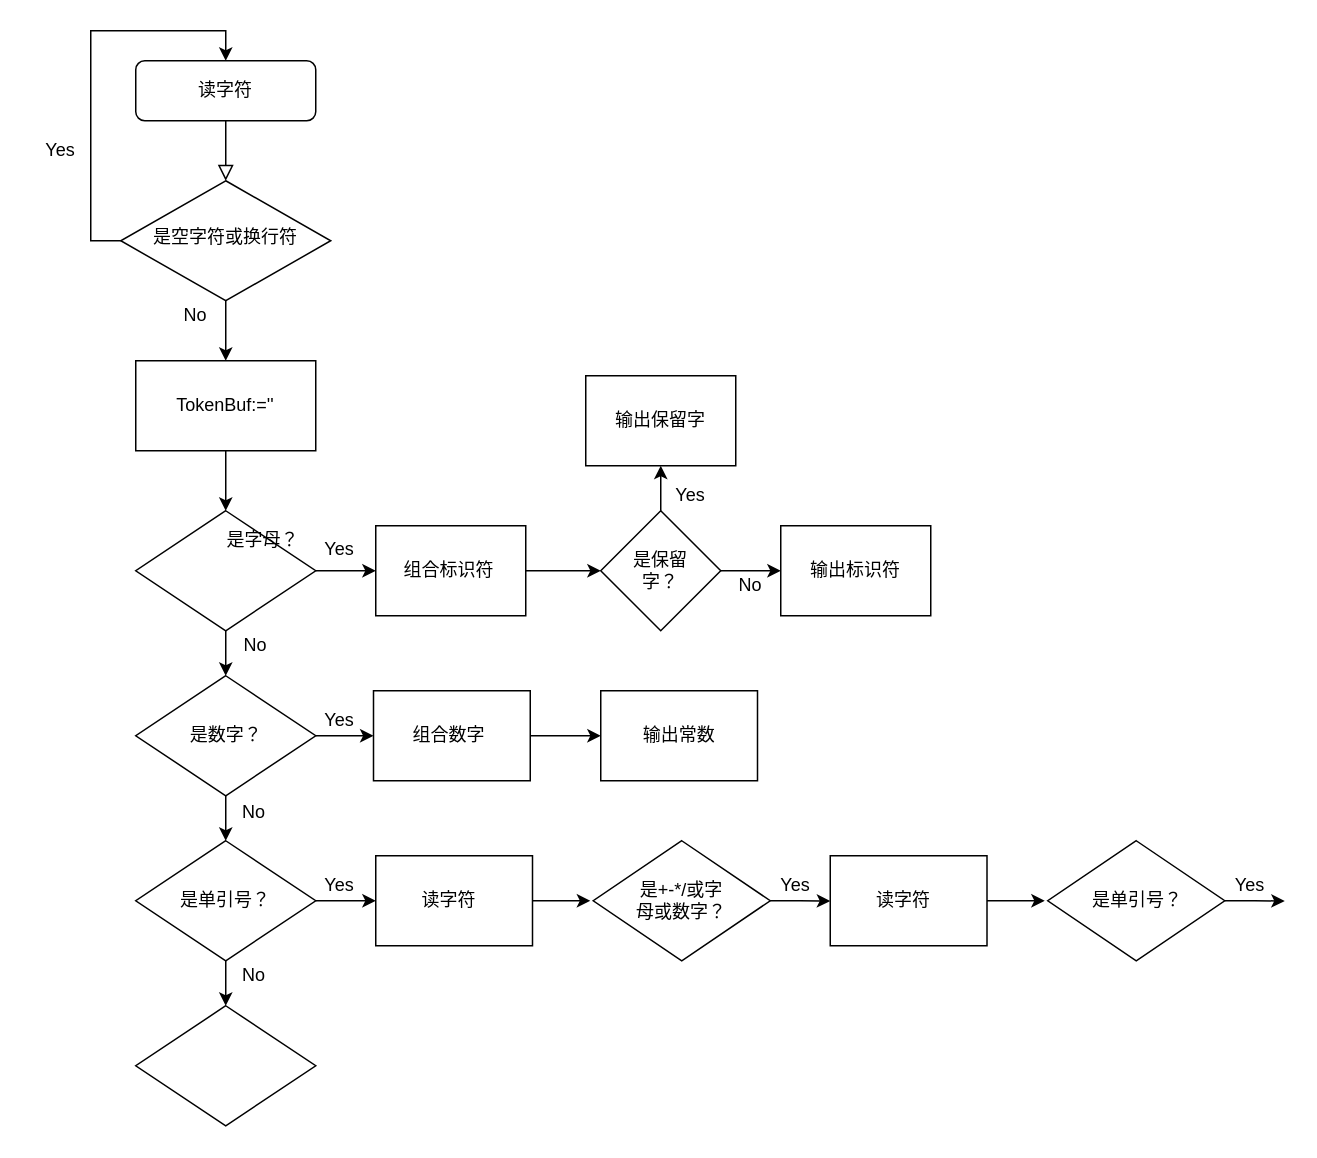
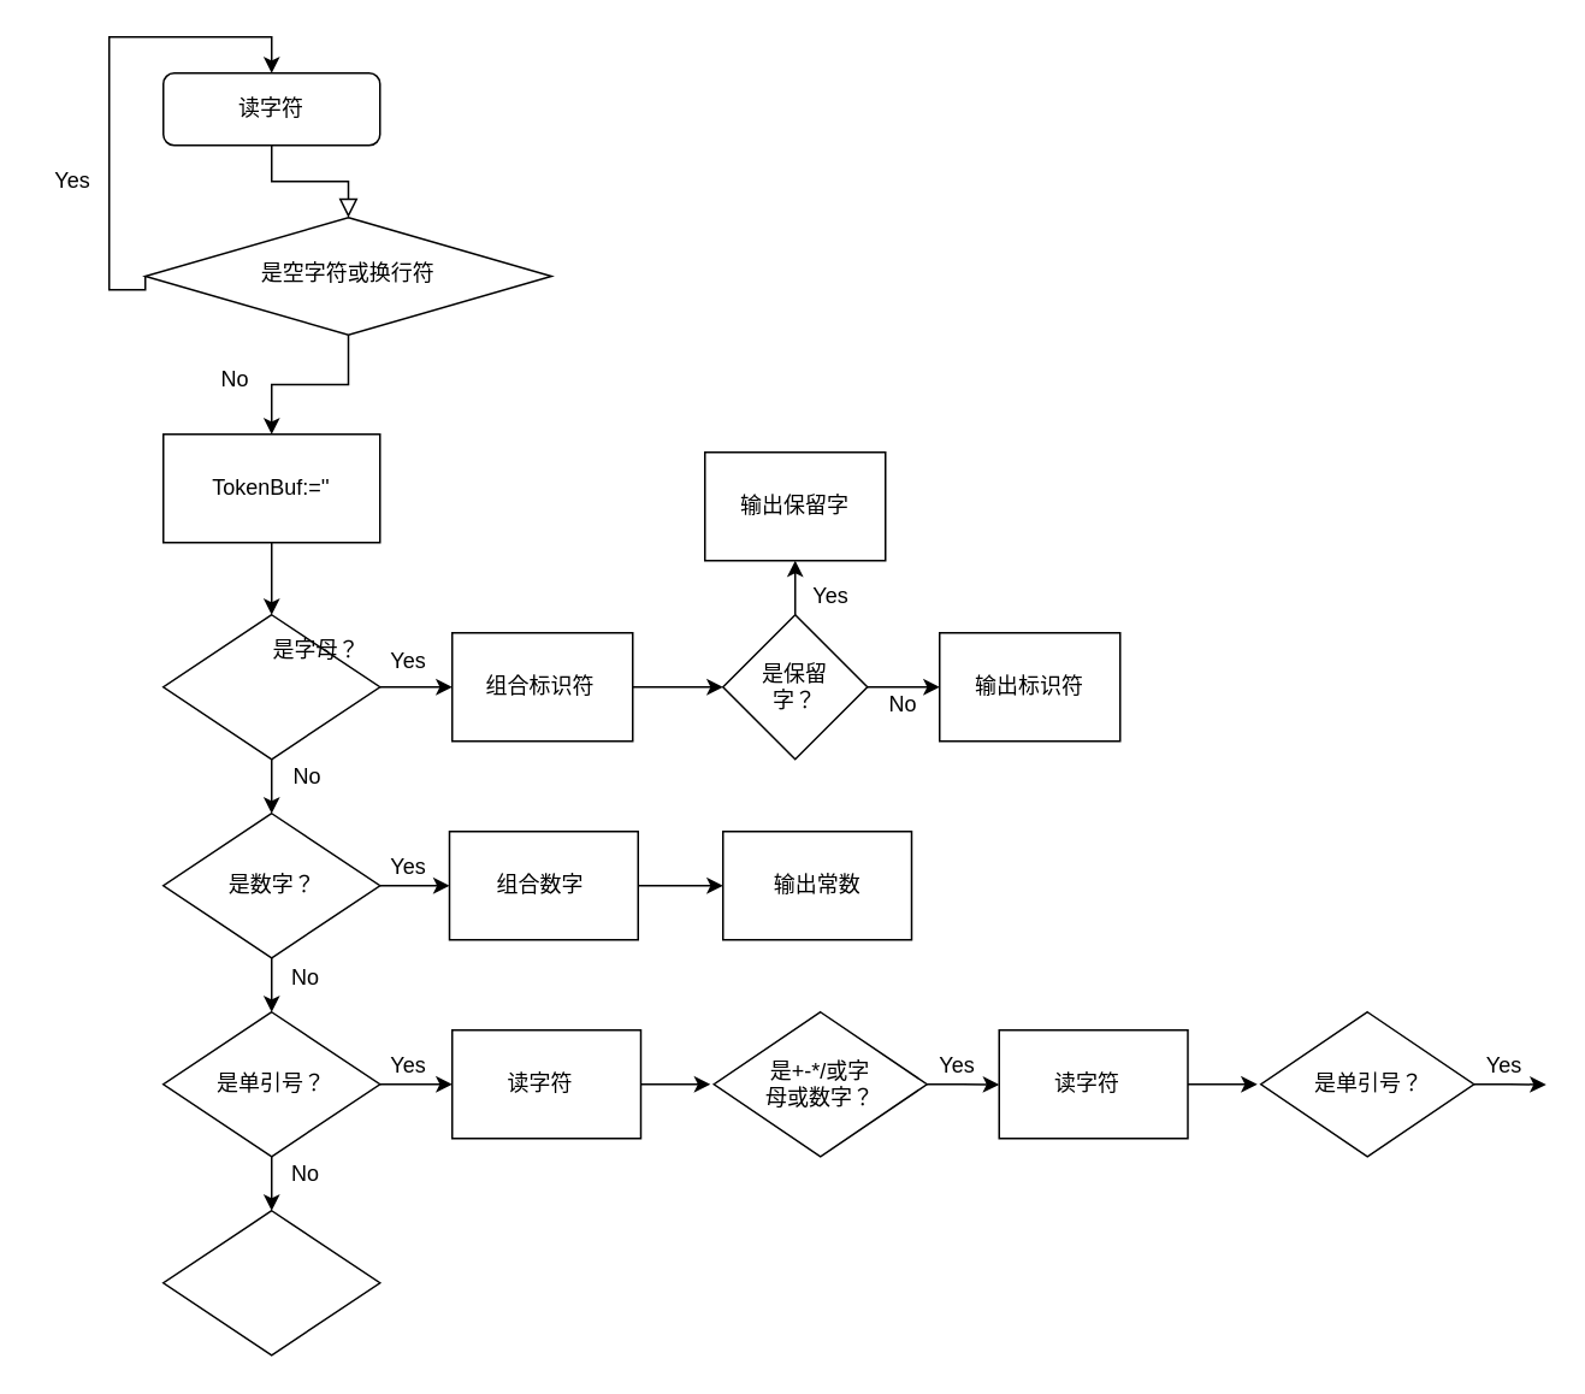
- <mxCell id="6" value="是空字符或换行符" style="rhombus;whiteSpace=wrap;html=1;shadow=0;fontFamily=Helvetica;fontSize=12;align=center;strokeWidth=1;spacing=6;spacingTop=-4;" parent="1" vertex="1"><mxGeometry x="80" y="120" width="140" height="80" as="geometry" /></mxCell>
+ <mxCell id="6" value="是空字符或换行符" style="rhombus;whiteSpace=wrap;html=1;shadow=0;fontFamily=Helvetica;fontSize=12;align=center;strokeWidth=1;spacing=6;spacingTop=-4;" parent="1" vertex="1"><mxGeometry x="80" y="120" width="225" height="65" as="geometry" /></mxCell>
